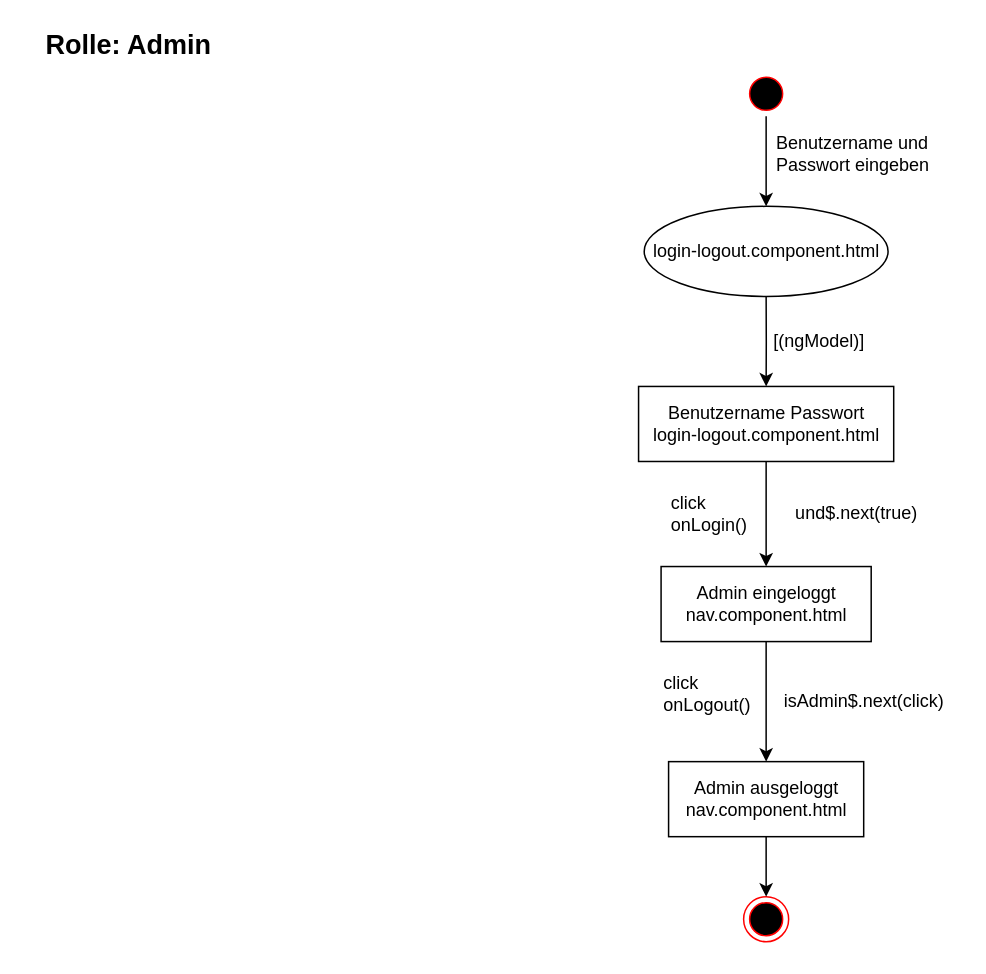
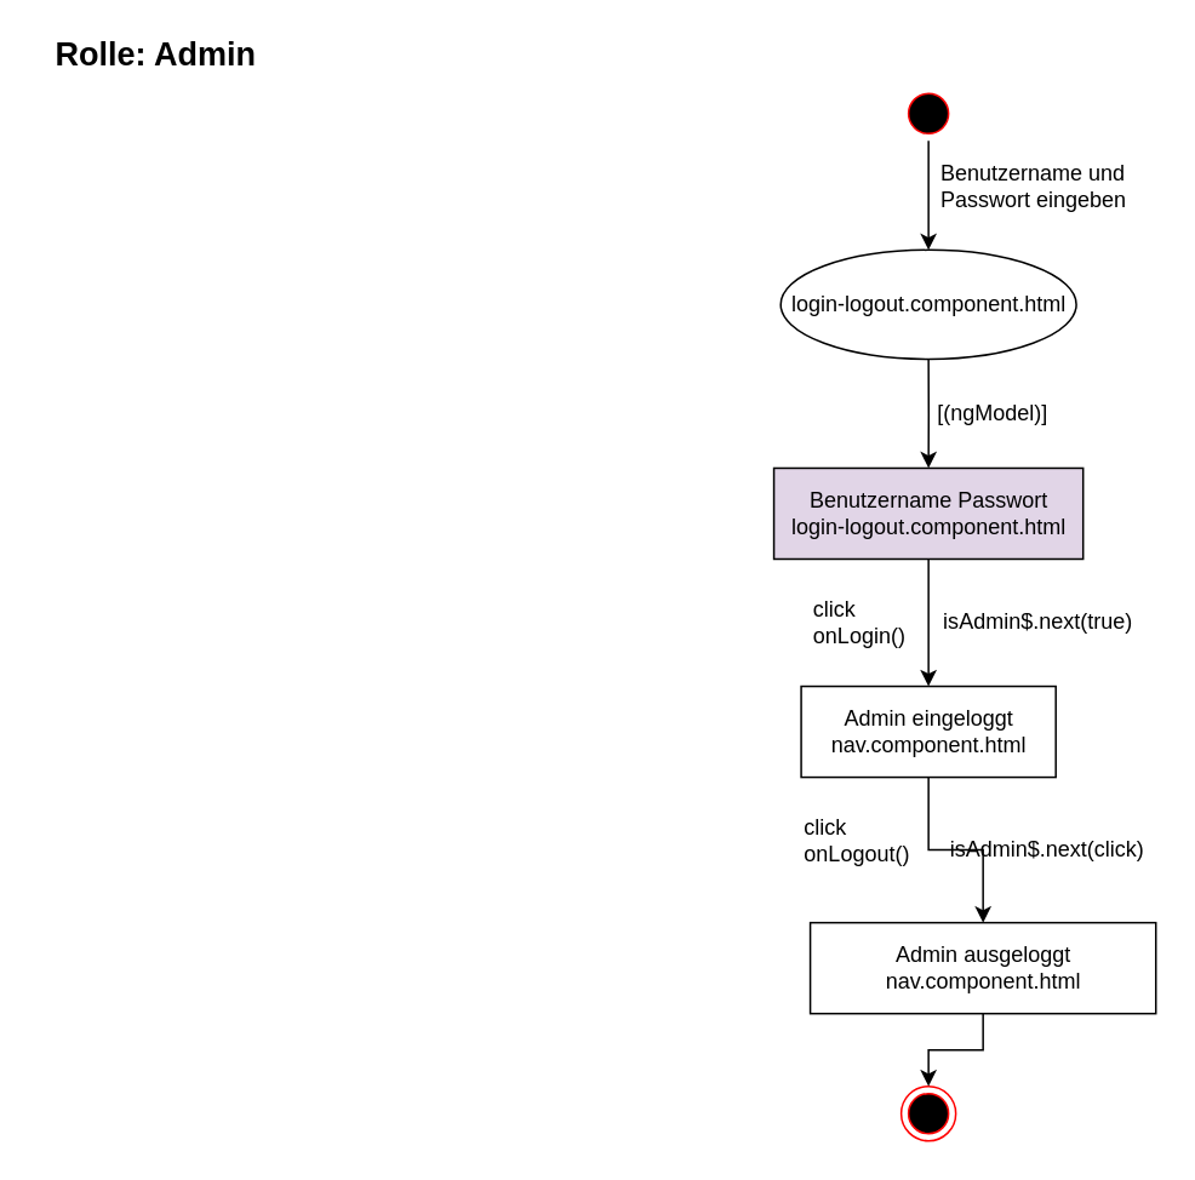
- <mxCell id="8" value="Benutzername Passwort&lt;br&gt;login-logout.component.html" style="html=1;" vertex="1" parent="1"><mxGeometry x="425" y="257" width="170" height="50" as="geometry" /></mxCell>
+ <mxCell id="8" value="Benutzername Passwort&lt;br&gt;login-logout.component.html" style="html=1;fillColor=#e1d5e7;" vertex="1" parent="1"><mxGeometry x="425" y="257" width="170" height="50" as="geometry" /></mxCell>
- <mxCell id="17" value="und$.next(true)" style="text;html=1;align=center;verticalAlign=middle;resizable=0;points=[];autosize=1;strokeColor=none;" vertex="1" parent="1"><mxGeometry x="510" y="332" width="120" height="20" as="geometry" /></mxCell>
+ <mxCell id="17" value="isAdmin$.next(true)" style="text;html=1;align=center;verticalAlign=middle;resizable=0;points=[];autosize=1;strokeColor=none;" vertex="1" parent="1"><mxGeometry x="510" y="332" width="120" height="20" as="geometry" /></mxCell>
- <mxCell id="16" value="Admin ausgeloggt&lt;br&gt;nav.component.html" style="html=1;" vertex="1" parent="1"><mxGeometry x="445" y="507" width="130" height="50" as="geometry" /></mxCell>
+ <mxCell id="16" value="Admin ausgeloggt&lt;br&gt;nav.component.html" style="html=1;" vertex="1" parent="1"><mxGeometry x="445" y="507" width="190" height="50" as="geometry" /></mxCell>
